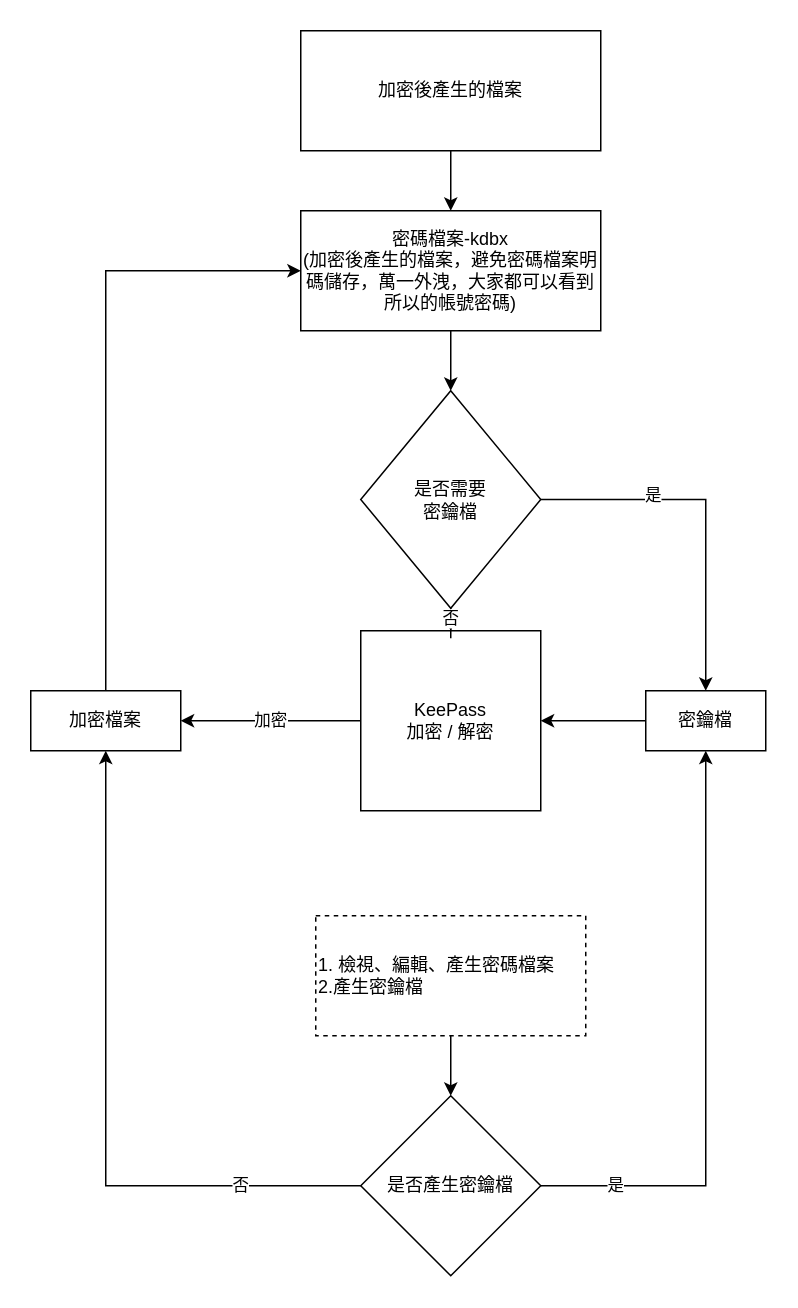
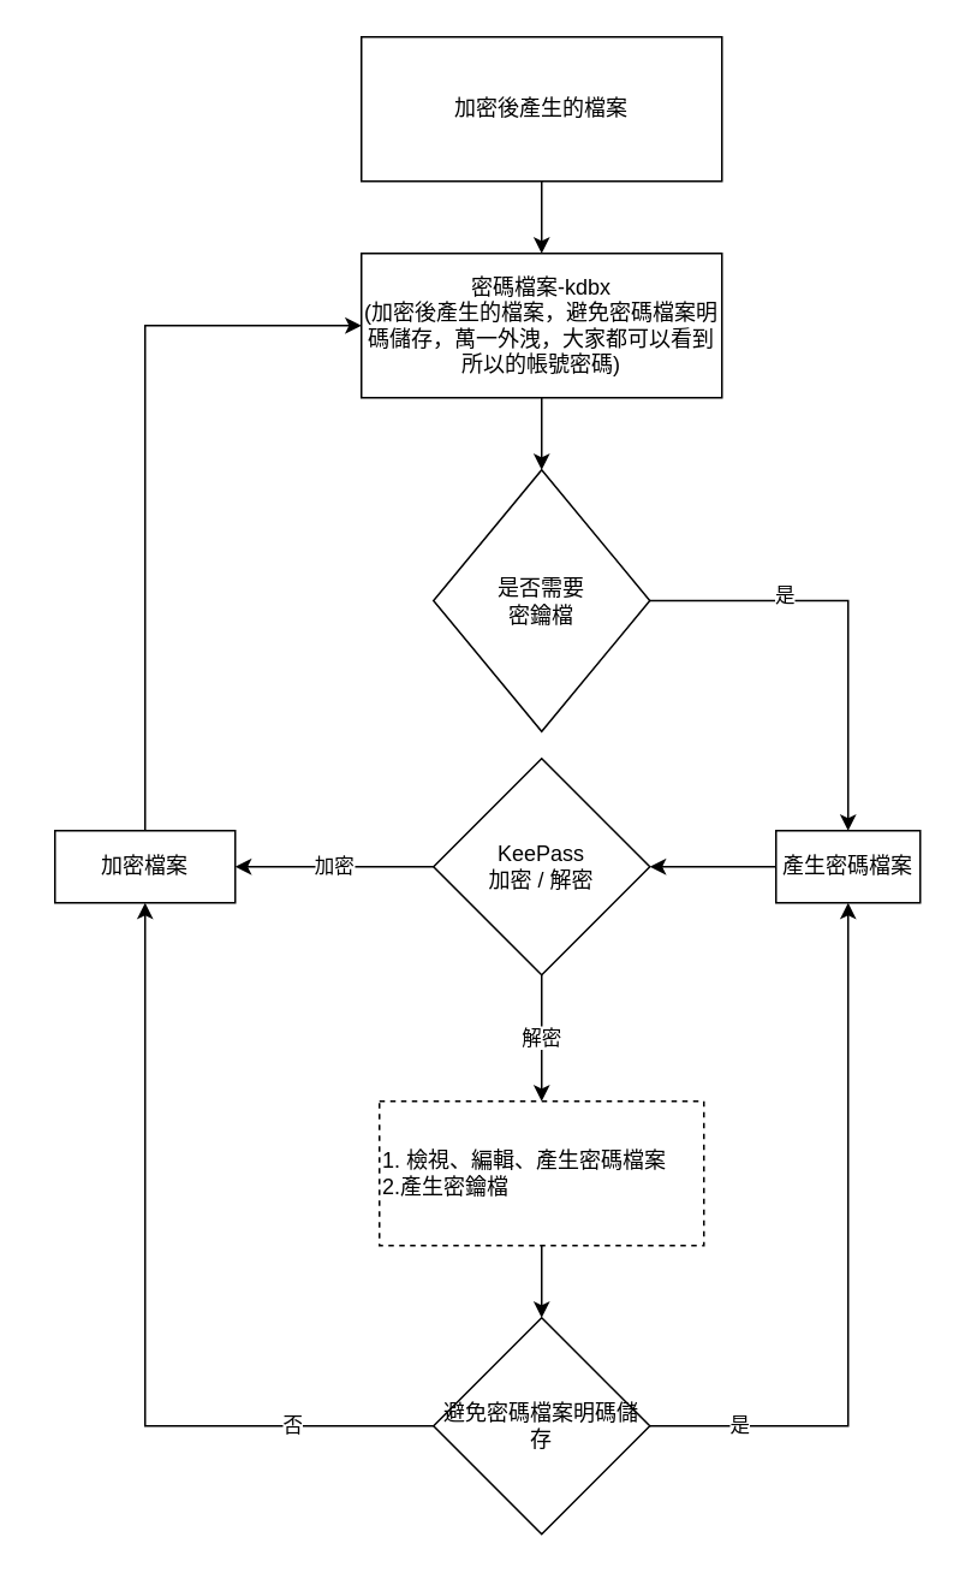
- <mxCell id="16" value="否" style="edgeStyle=orthogonalEdgeStyle;rounded=0;orthogonalLoop=1;jettySize=auto;html=1;entryX=0.5;entryY=0;entryDx=0;entryDy=0;" edge="1" parent="1" source="19" target="8"><mxGeometry relative="1" as="geometry" /></mxCell>
- <mxCell id="12" value="加密檔案" style="rounded=0;whiteSpace=wrap;html=1;" vertex="1" parent="1"><mxGeometry x="20" y="460" width="100" height="40" as="geometry" /></mxCell>
+ <mxCell id="12" value="加密檔案" style="rounded=0;whiteSpace=wrap;html=1;" vertex="1" parent="1"><mxGeometry x="30" y="460" width="100" height="40" as="geometry" /></mxCell>
- <mxCell id="8" value="KeePass&lt;br&gt;加密 / 解密" style="whiteSpace=wrap;html=1;rounded=0;" vertex="1" parent="1"><mxGeometry x="240" y="420" width="120" height="120" as="geometry" /></mxCell>
+ <mxCell id="8" value="KeePass&lt;br&gt;加密 / 解密" style="rhombus;whiteSpace=wrap;html=1;" vertex="1" parent="1"><mxGeometry x="240" y="420" width="120" height="120" as="geometry" /></mxCell>
- <mxCell id="21" value="密鑰檔" style="rounded=0;whiteSpace=wrap;html=1;" vertex="1" parent="1"><mxGeometry x="430" y="460" width="80" height="40" as="geometry" /></mxCell>
+ <mxCell id="21" value="產生密碼檔案" style="rounded=0;whiteSpace=wrap;html=1;" vertex="1" parent="1"><mxGeometry x="430" y="460" width="80" height="40" as="geometry" /></mxCell>
+ <mxCell id="6" value="解密" style="edgeStyle=orthogonalEdgeStyle;rounded=0;orthogonalLoop=1;jettySize=auto;html=1;entryX=0.5;entryY=0;entryDx=0;entryDy=0;" edge="1" parent="1" source="8" target="10"><mxGeometry relative="1" as="geometry" /></mxCell>
- <mxCell id="15" value="是否產生密鑰檔" style="rhombus;whiteSpace=wrap;html=1;" vertex="1" parent="1"><mxGeometry x="240" y="730" width="120" height="120" as="geometry" /></mxCell>
+ <mxCell id="15" value="避免密碼檔案明碼儲存" style="rhombus;whiteSpace=wrap;html=1;" vertex="1" parent="1"><mxGeometry x="240" y="730" width="120" height="120" as="geometry" /></mxCell>
